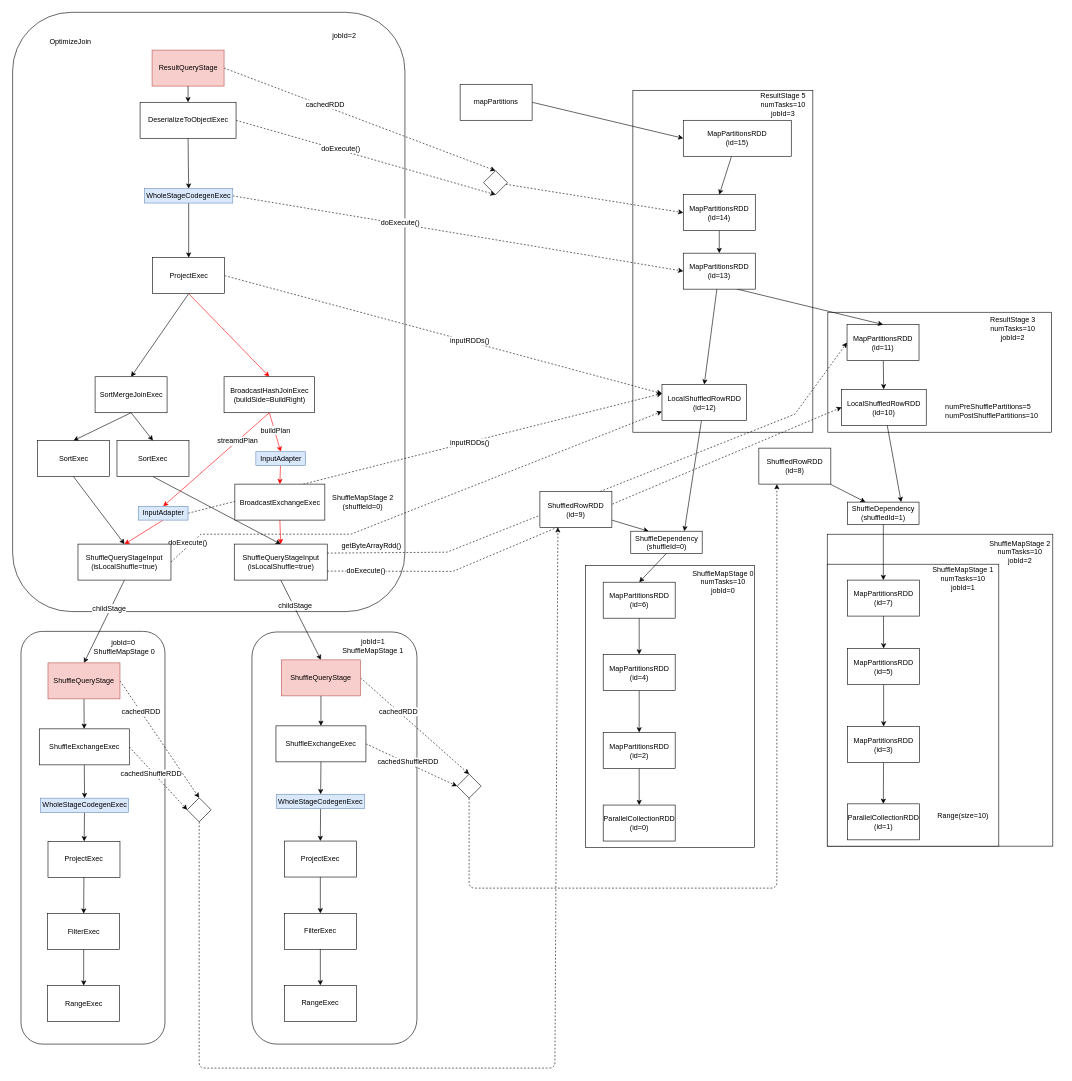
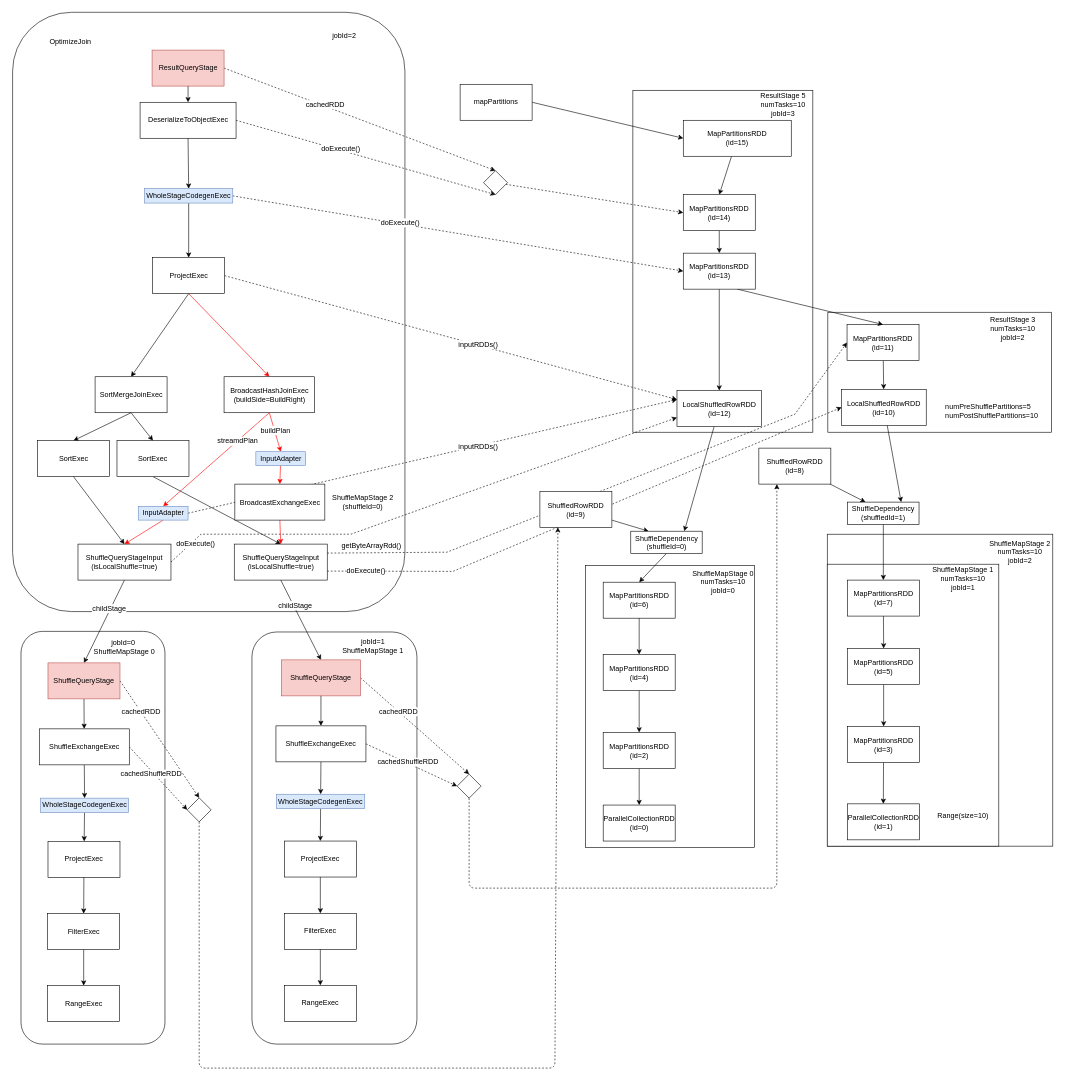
- <mxCell id="103" value="LocalShuffledRowRDD&lt;br&gt;(id=12)&lt;br&gt;" style="rounded=0;whiteSpace=wrap;html=1;" vertex="1" parent="1"><mxGeometry x="1102.5" y="640.5" width="141" height="60" as="geometry" /></mxCell>
+ <mxCell id="103" value="LocalShuffledRowRDD&lt;br&gt;(id=12)&lt;br&gt;" style="rounded=0;whiteSpace=wrap;html=1;" vertex="1" parent="1"><mxGeometry x="1127.5" y="650.5" width="141" height="60" as="geometry" /></mxCell>
